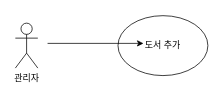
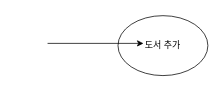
- <mxCell id="2" value="관리자" style="shape=umlActor;verticalLabelPosition=bottom;verticalAlign=top;html=1;outlineConnect=0;" vertex="1" parent="1"><mxGeometry x="20" y="30" width="30" height="60" as="geometry" /></mxCell>
